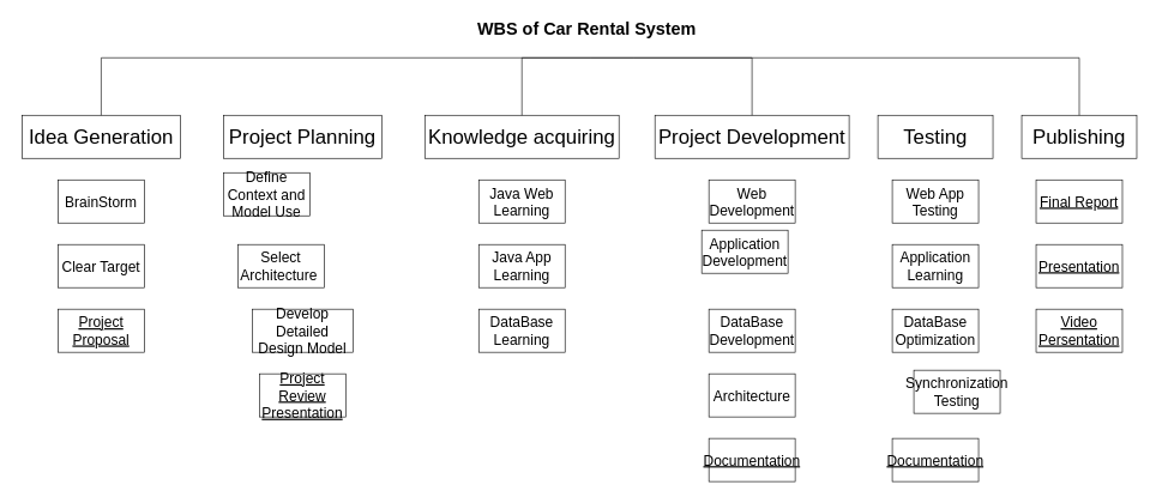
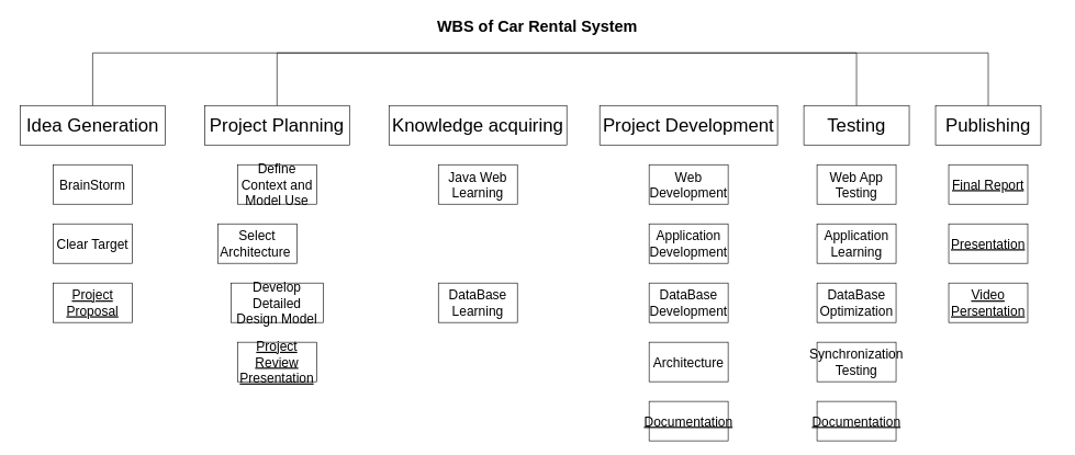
+ <mxCell id="34" value="" style="endArrow=none;html=1;rounded=0;fontSize=20;exitX=0.5;exitY=0;exitDx=0;exitDy=0;entryX=0.5;entryY=0;entryDx=0;entryDy=0;" edge="1" parent="1" source="5" target="8"><mxGeometry width="50" height="50" relative="1" as="geometry"><mxPoint x="850" y="120" as="sourcePoint" /><mxPoint x="900" y="70" as="targetPoint" /><Array as="points"><mxPoint x="420" y="80" /><mxPoint x="860" y="80" /><mxPoint x="1300" y="80" /></Array></mxGeometry></mxCell>
- <mxCell id="35" value="" style="endArrow=none;html=1;rounded=0;fontSize=20;exitX=0.5;exitY=0;exitDx=0;exitDy=0;entryX=0.5;entryY=0;entryDx=0;entryDy=0;" edge="1" parent="1" source="6" target="7"><mxGeometry width="50" height="50" relative="1" as="geometry"><mxPoint x="850" y="120" as="sourcePoint" /><mxPoint x="900" y="70" as="targetPoint" /><Array as="points"><mxPoint x="725" y="80" /><mxPoint x="880" y="80" /><mxPoint x="1045" y="80" /></Array></mxGeometry></mxCell>
- <mxCell id="12" value="Define Context and Model Use" style="rounded=0;whiteSpace=wrap;html=1;fontSize=20;" vertex="1" parent="1"><mxGeometry x="310" y="240" width="120" height="60" as="geometry" /></mxCell>
+ <mxCell id="12" value="Define Context and Model Use" style="rounded=0;whiteSpace=wrap;html=1;fontSize=20;" vertex="1" parent="1"><mxGeometry x="360" y="250" width="120" height="60" as="geometry" /></mxCell>
- <mxCell id="21" value="Application Development" style="rounded=0;whiteSpace=wrap;html=1;fontSize=20;" vertex="1" parent="1"><mxGeometry x="975" y="320" width="120" height="60" as="geometry" /></mxCell>
+ <mxCell id="21" value="Application Development" style="rounded=0;whiteSpace=wrap;html=1;fontSize=20;" vertex="1" parent="1"><mxGeometry x="985" y="340" width="120" height="60" as="geometry" /></mxCell>
- <mxCell id="18" value="Java App Learning" style="rounded=0;whiteSpace=wrap;html=1;fontSize=20;" vertex="1" parent="1"><mxGeometry x="665" y="340" width="120" height="60" as="geometry" /></mxCell>
- <mxCell id="27" value="Synchronization&lt;br&gt;Testing" style="rounded=0;whiteSpace=wrap;html=1;fontSize=20;" vertex="1" parent="1"><mxGeometry x="1270" y="515" width="120" height="60" as="geometry" /></mxCell>
+ <mxCell id="27" value="Synchronization&lt;br&gt;Testing" style="rounded=0;whiteSpace=wrap;html=1;fontSize=20;" vertex="1" parent="1"><mxGeometry x="1240" y="520" width="120" height="60" as="geometry" /></mxCell>
